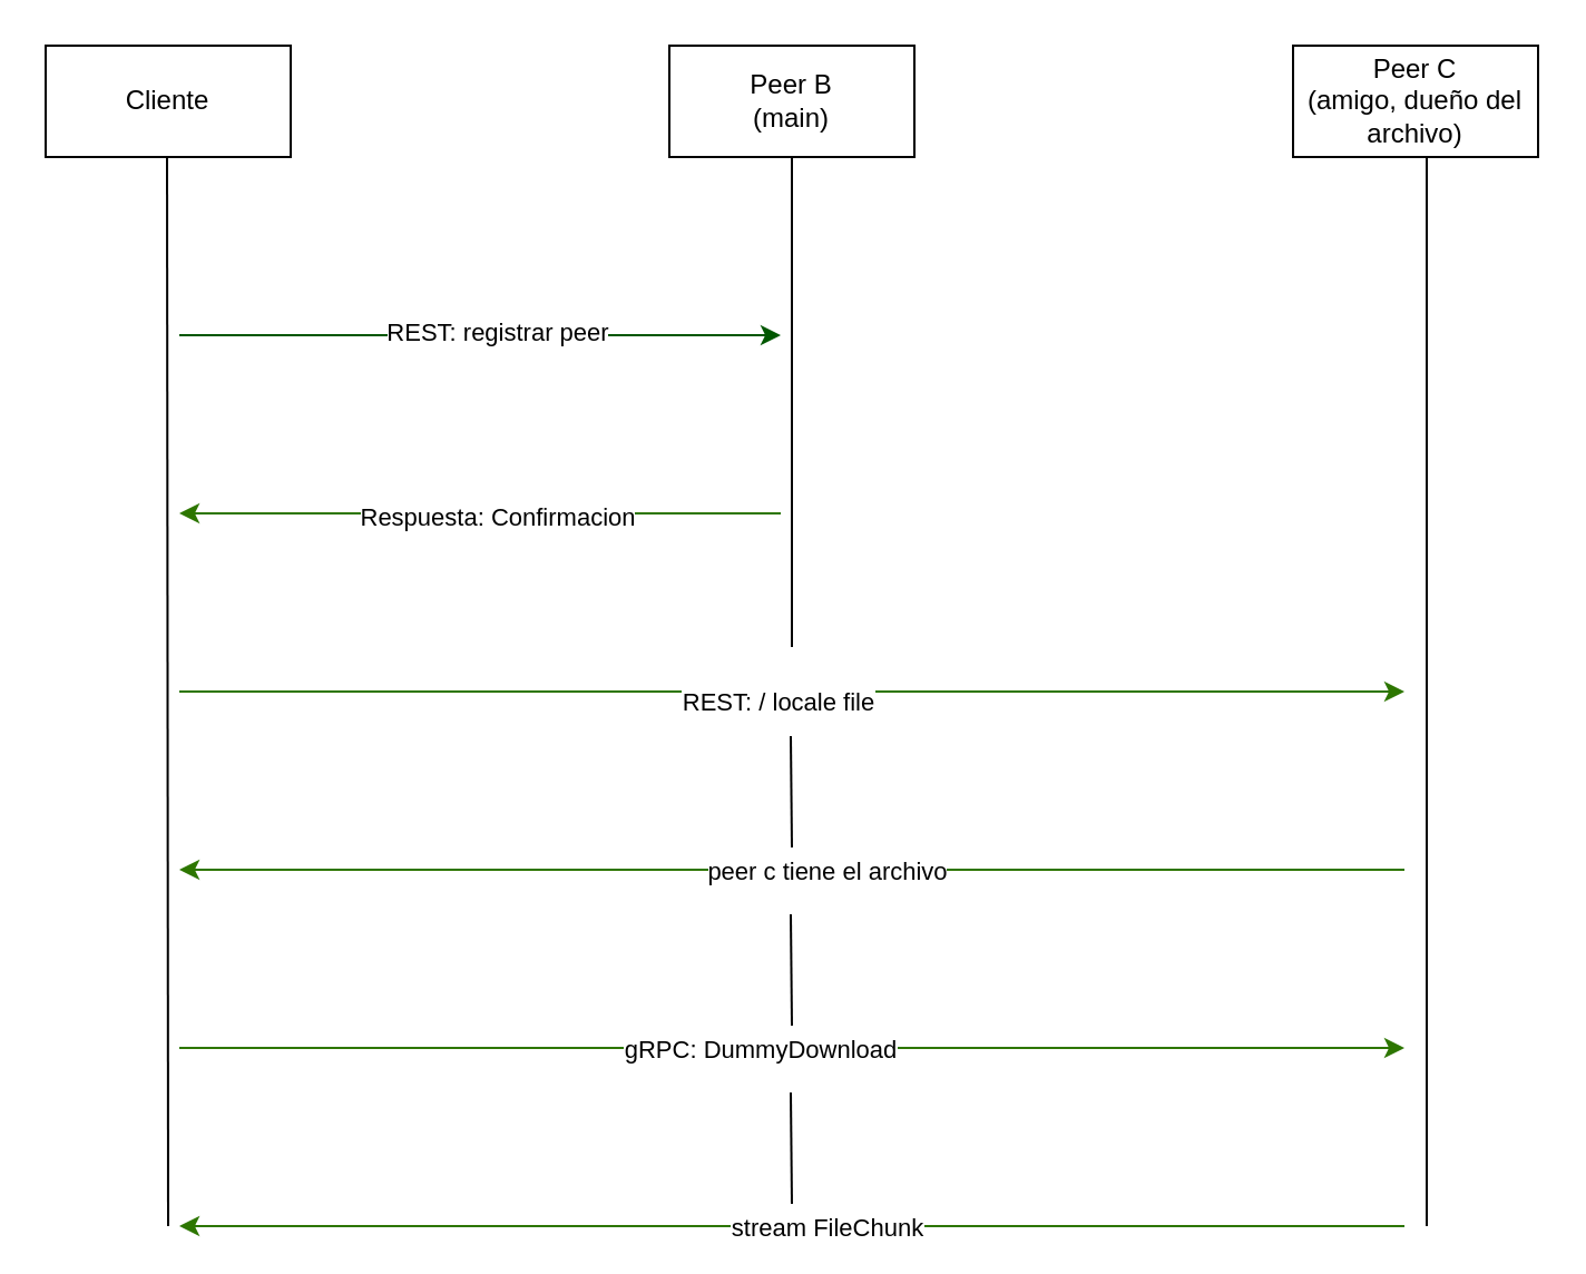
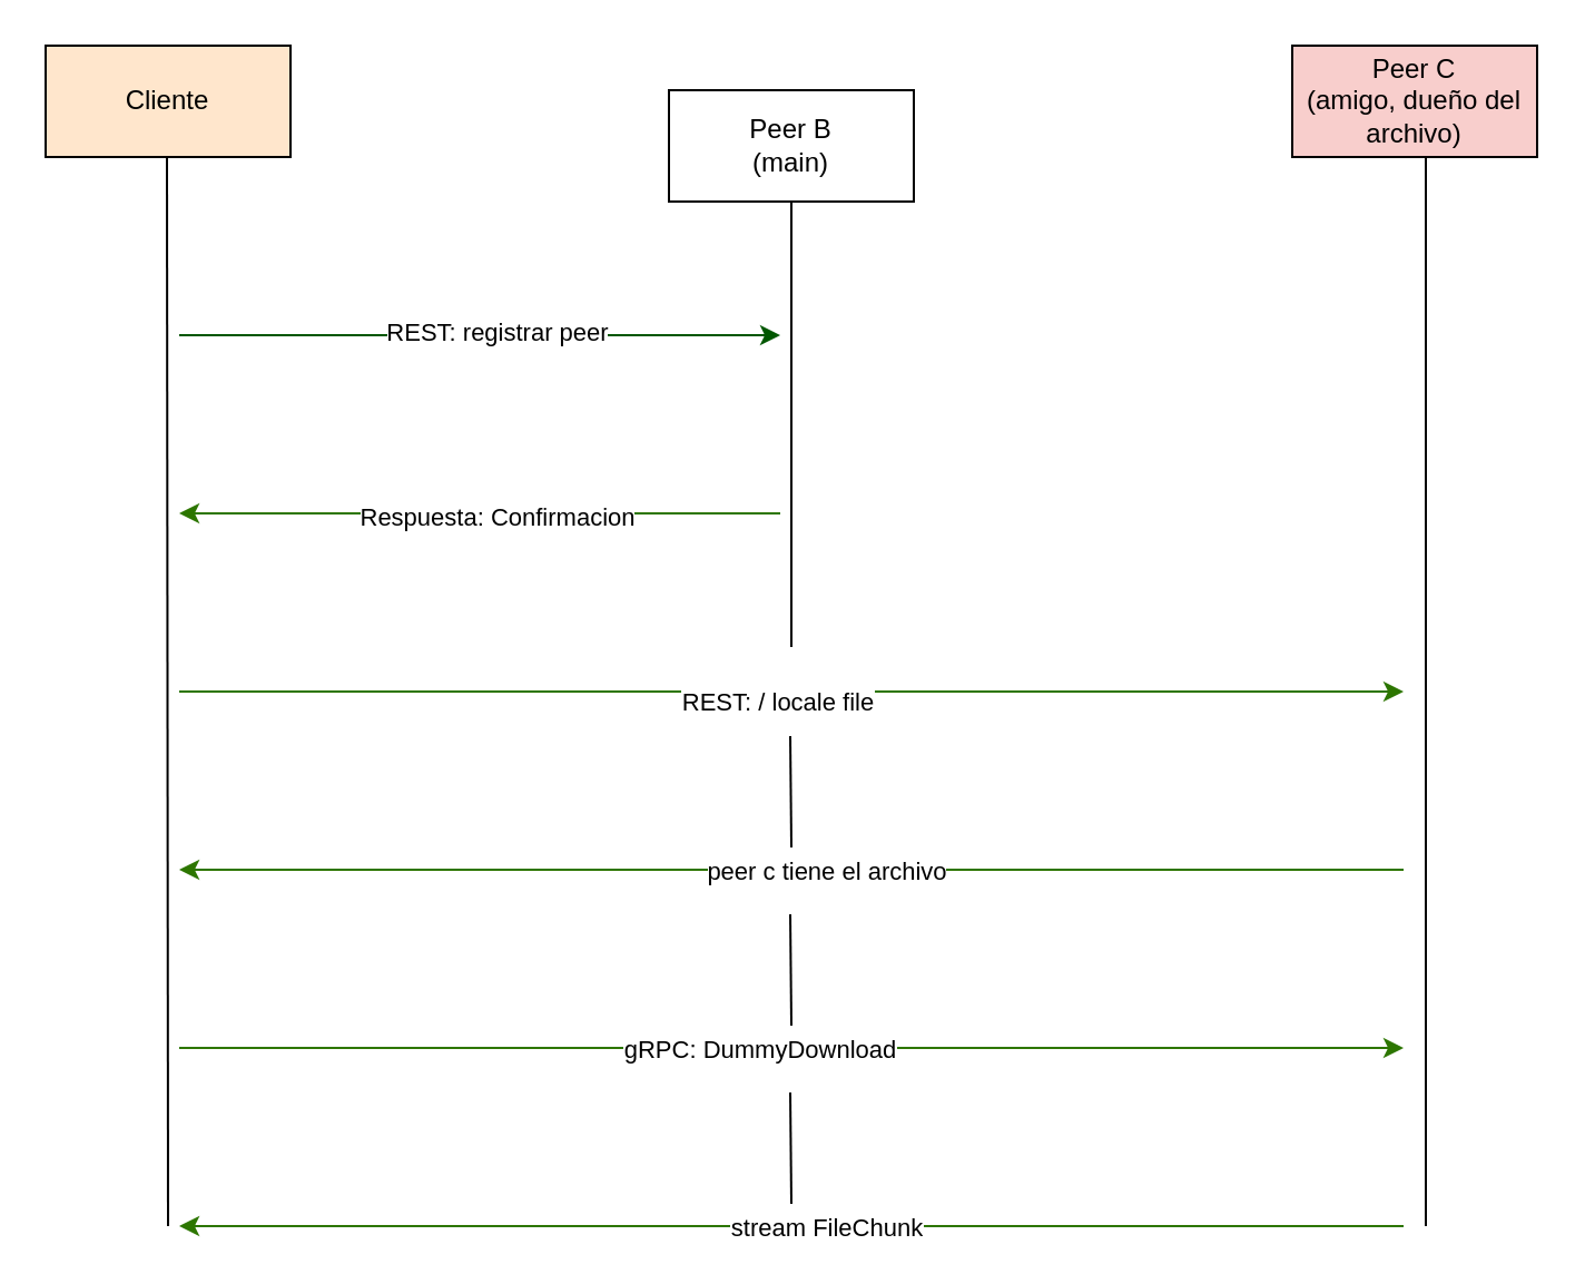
- <mxCell id="2" value="Cliente" style="html=1;whiteSpace=wrap;" parent="1" vertex="1"><mxGeometry x="20" y="20" width="110" height="50" as="geometry" /></mxCell>
+ <mxCell id="2" value="Cliente" style="html=1;whiteSpace=wrap;fillColor=#ffe6cc;" parent="1" vertex="1"><mxGeometry x="20" y="20" width="110" height="50" as="geometry" /></mxCell>
- <mxCell id="3" value="&lt;div&gt;Peer B&lt;/div&gt;(main)" style="html=1;whiteSpace=wrap;" parent="1" vertex="1"><mxGeometry x="300" y="20" width="110" height="50" as="geometry" /></mxCell>
+ <mxCell id="3" value="&lt;div&gt;Peer B&lt;/div&gt;(main)" style="html=1;whiteSpace=wrap;" parent="1" vertex="1"><mxGeometry x="300" y="40" width="110" height="50" as="geometry" /></mxCell>
- <mxCell id="4" value="&lt;div&gt;Peer C&lt;/div&gt;(amigo, dueño del archivo)" style="html=1;whiteSpace=wrap;" parent="1" vertex="1"><mxGeometry x="580" y="20" width="110" height="50" as="geometry" /></mxCell>
+ <mxCell id="4" value="&lt;div&gt;Peer C&lt;/div&gt;(amigo, dueño del archivo)" style="html=1;whiteSpace=wrap;fillColor=#f8cecc;" parent="1" vertex="1"><mxGeometry x="580" y="20" width="110" height="50" as="geometry" /></mxCell>
